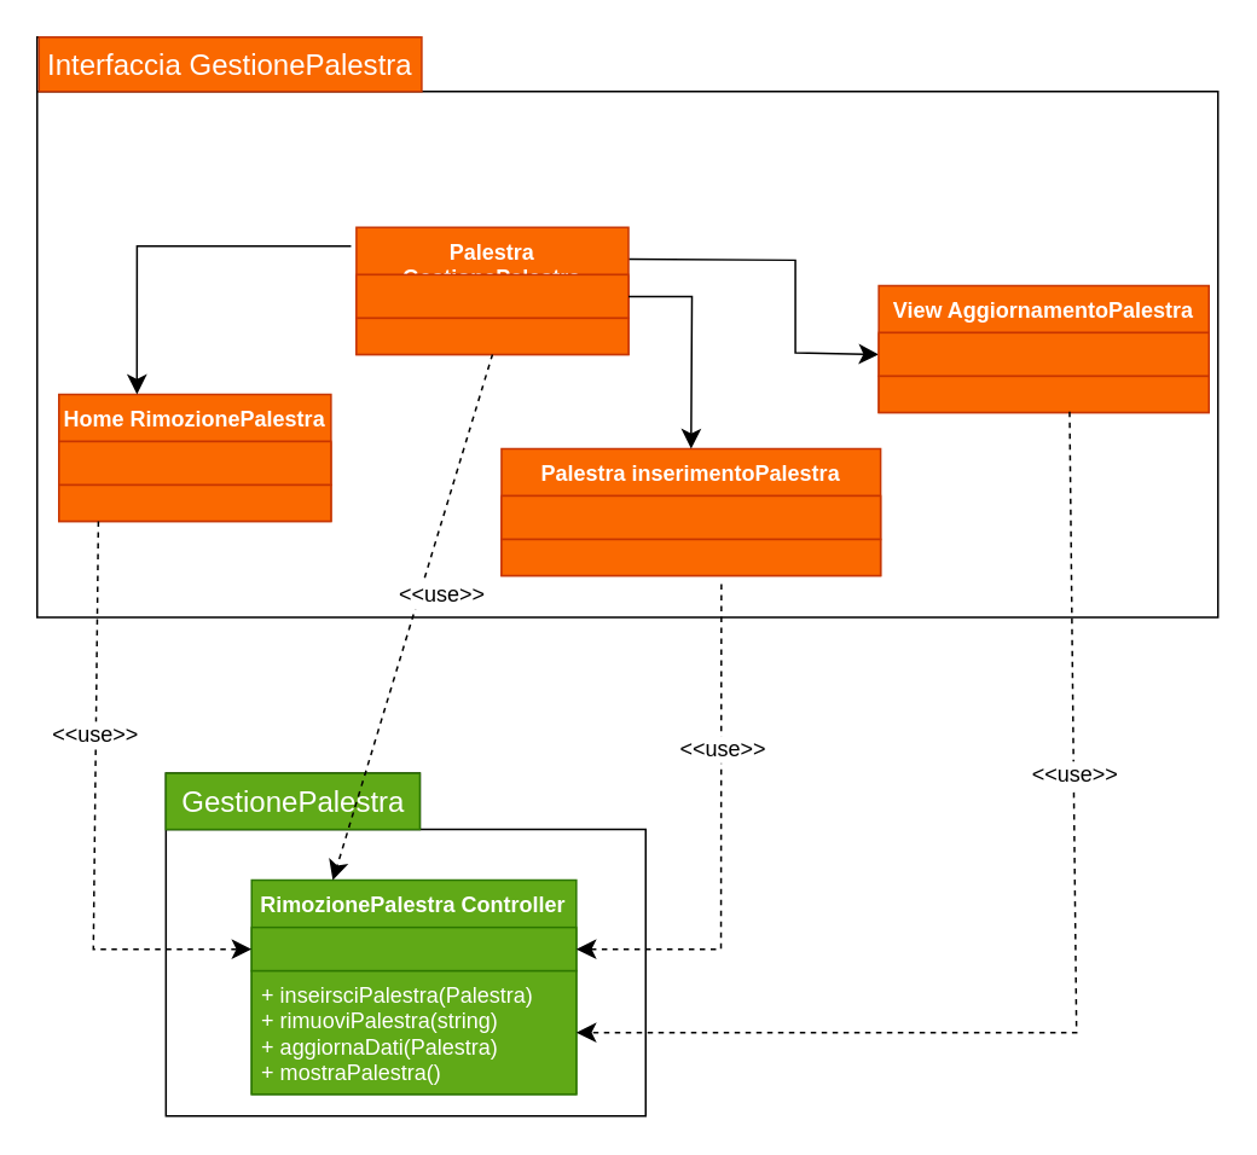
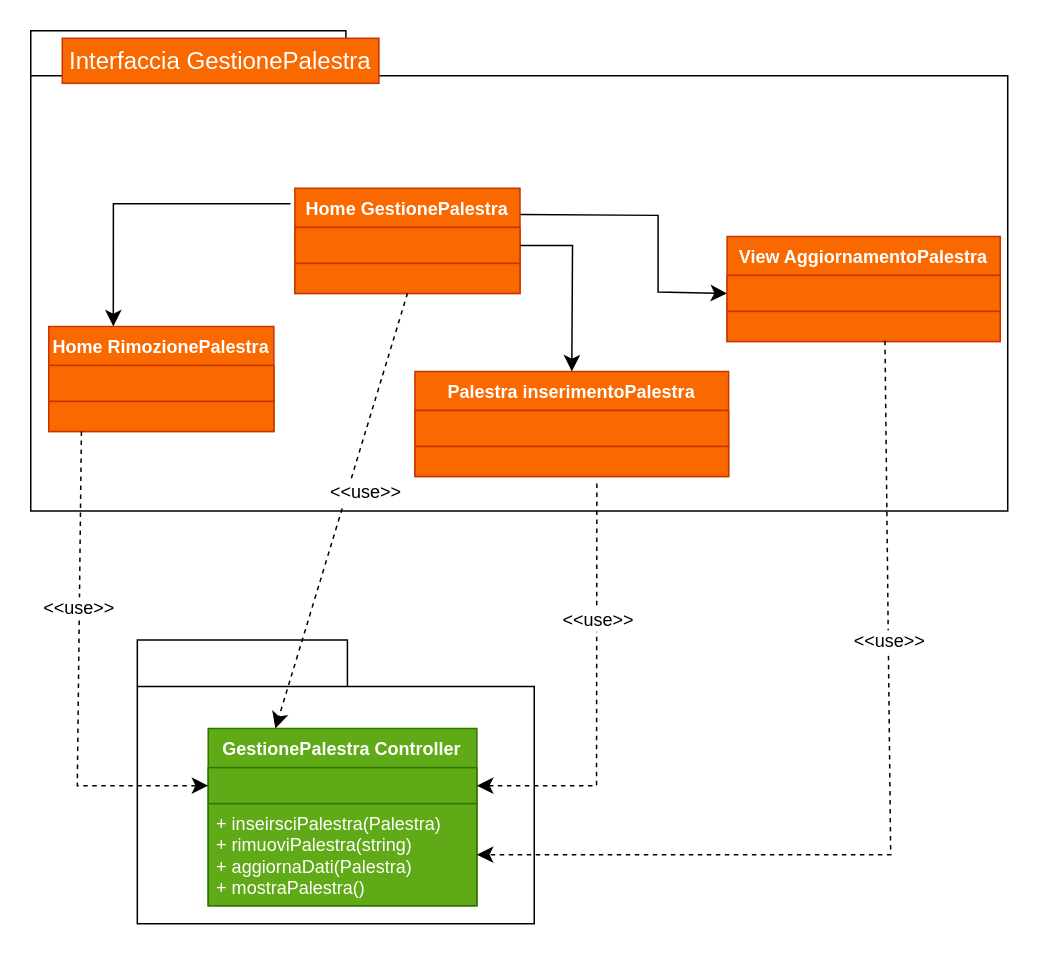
- <mxCell id="3" value="&lt;font color=&quot;#ffffff&quot;&gt;Interfaccia GestionePalestra&lt;/font&gt;" style="text;strokeColor=#C73500;fillColor=#fa6800;html=1;align=center;verticalAlign=middle;whiteSpace=wrap;rounded=0;fontSize=16;fontColor=#000000;" vertex="1" parent="1"><mxGeometry x="21" y="20" width="211" height="30" as="geometry" /></mxCell>
+ <mxCell id="3" value="&lt;font color=&quot;#ffffff&quot;&gt;Interfaccia GestionePalestra&lt;/font&gt;" style="text;strokeColor=#C73500;fillColor=#fa6800;html=1;align=center;verticalAlign=middle;whiteSpace=wrap;rounded=0;fontSize=16;fontColor=#000000;" vertex="1" parent="1"><mxGeometry x="41" y="25" width="211" height="30" as="geometry" /></mxCell>
- <mxCell id="16" value="&lt;font color=&quot;#ffffff&quot;&gt;Palestra GestionePalestra&lt;/font&gt;" style="swimlane;fontStyle=1;align=center;verticalAlign=top;childLayout=stackLayout;horizontal=1;startSize=26;horizontalStack=0;resizeParent=1;resizeParentMax=0;resizeLast=0;collapsible=1;marginBottom=0;whiteSpace=wrap;html=1;fillColor=#fa6800;fontColor=#000000;strokeColor=#C73500;" vertex="1" parent="1"><mxGeometry x="196" y="125" width="150" height="70" as="geometry" /></mxCell>
+ <mxCell id="16" value="&lt;font color=&quot;#ffffff&quot;&gt;Home GestionePalestra&lt;/font&gt;" style="swimlane;fontStyle=1;align=center;verticalAlign=top;childLayout=stackLayout;horizontal=1;startSize=26;horizontalStack=0;resizeParent=1;resizeParentMax=0;resizeLast=0;collapsible=1;marginBottom=0;whiteSpace=wrap;html=1;fillColor=#fa6800;fontColor=#000000;strokeColor=#C73500;" vertex="1" parent="1"><mxGeometry x="196" y="125" width="150" height="70" as="geometry" /></mxCell>
- <mxCell id="6" value="GestionePalestra" style="text;html=1;align=center;verticalAlign=middle;resizable=0;points=[];autosize=1;fontSize=16;fillColor=#60a917;fontColor=#ffffff;strokeColor=#2D7600;" vertex="1" parent="1"><mxGeometry x="91" y="426" width="140" height="31" as="geometry" /></mxCell>
- <mxCell id="20" value="&lt;font color=&quot;#ffffff&quot;&gt;RimozionePalestra Controller&lt;br&gt;&lt;/font&gt;" style="swimlane;fontStyle=1;align=center;verticalAlign=top;childLayout=stackLayout;horizontal=1;startSize=26;horizontalStack=0;resizeParent=1;resizeParentMax=0;resizeLast=0;collapsible=1;marginBottom=0;whiteSpace=wrap;html=1;fillColor=#60a917;fontColor=#ffffff;strokeColor=#2D7600;" vertex="1" parent="1"><mxGeometry x="138.25" y="485" width="179" height="118" as="geometry" /></mxCell>
+ <mxCell id="20" value="&lt;font color=&quot;#ffffff&quot;&gt;GestionePalestra Controller&lt;br&gt;&lt;/font&gt;" style="swimlane;fontStyle=1;align=center;verticalAlign=top;childLayout=stackLayout;horizontal=1;startSize=26;horizontalStack=0;resizeParent=1;resizeParentMax=0;resizeLast=0;collapsible=1;marginBottom=0;whiteSpace=wrap;html=1;fillColor=#60a917;fontColor=#ffffff;strokeColor=#2D7600;" vertex="1" parent="1"><mxGeometry x="138.25" y="485" width="179" height="118" as="geometry" /></mxCell>
